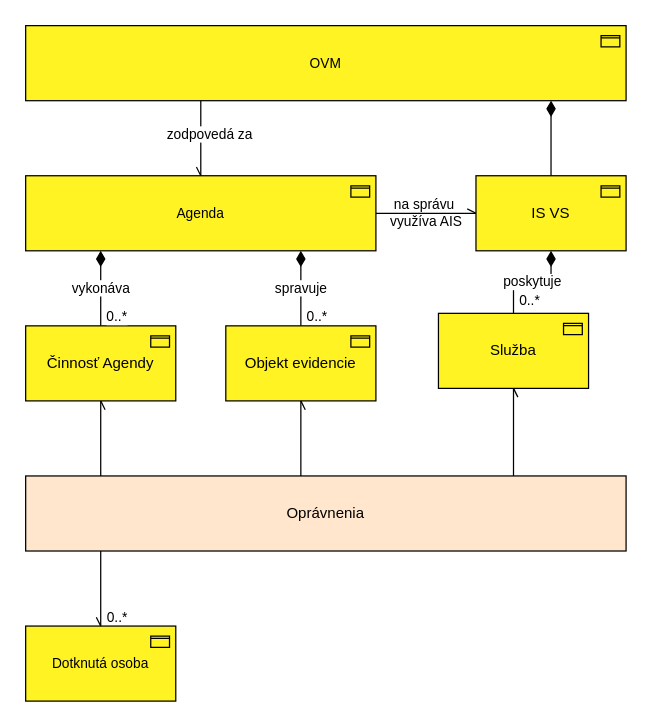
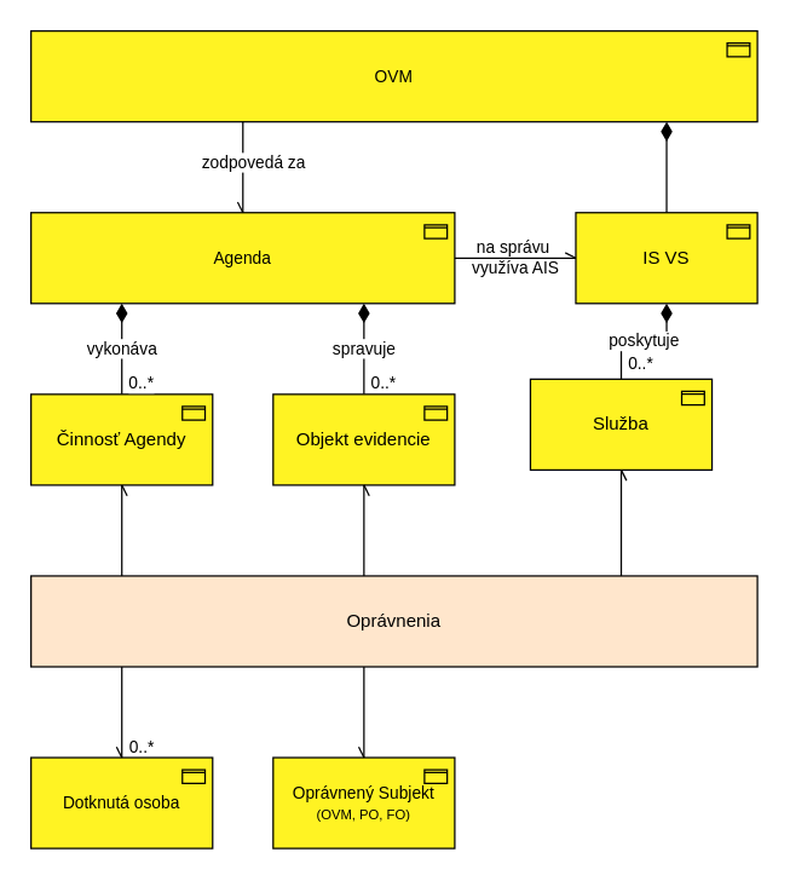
+ <mxCell id="23" style="edgeStyle=elbowEdgeStyle;rounded=0;orthogonalLoop=1;jettySize=auto;html=1;endArrow=none;startFill=0;startArrow=openAsync;" parent="1" source="15" target="2" edge="1"><mxGeometry relative="1" as="geometry"><mxPoint x="250" y="330" as="sourcePoint" /><mxPoint x="250" y="410" as="targetPoint" /></mxGeometry></mxCell>
+ <mxCell id="15" value="&lt;span style=&quot;font-size: 11px;&quot;&gt;Oprávnený Subjekt&lt;/span&gt;&lt;div style=&quot;font-size: 11px;&quot;&gt;&lt;font style=&quot;font-size: 9px;&quot;&gt;(OVM, PO, FO)&lt;/font&gt;&lt;/div&gt;" style="html=1;outlineConnect=0;whiteSpace=wrap;fillColor=#FFF323;shape=mxgraph.archimate3.application;appType=passive;archiType=square;strokeColor=#000000;" parent="1" vertex="1"><mxGeometry x="180" y="500" width="120" height="60" as="geometry" /></mxCell>
